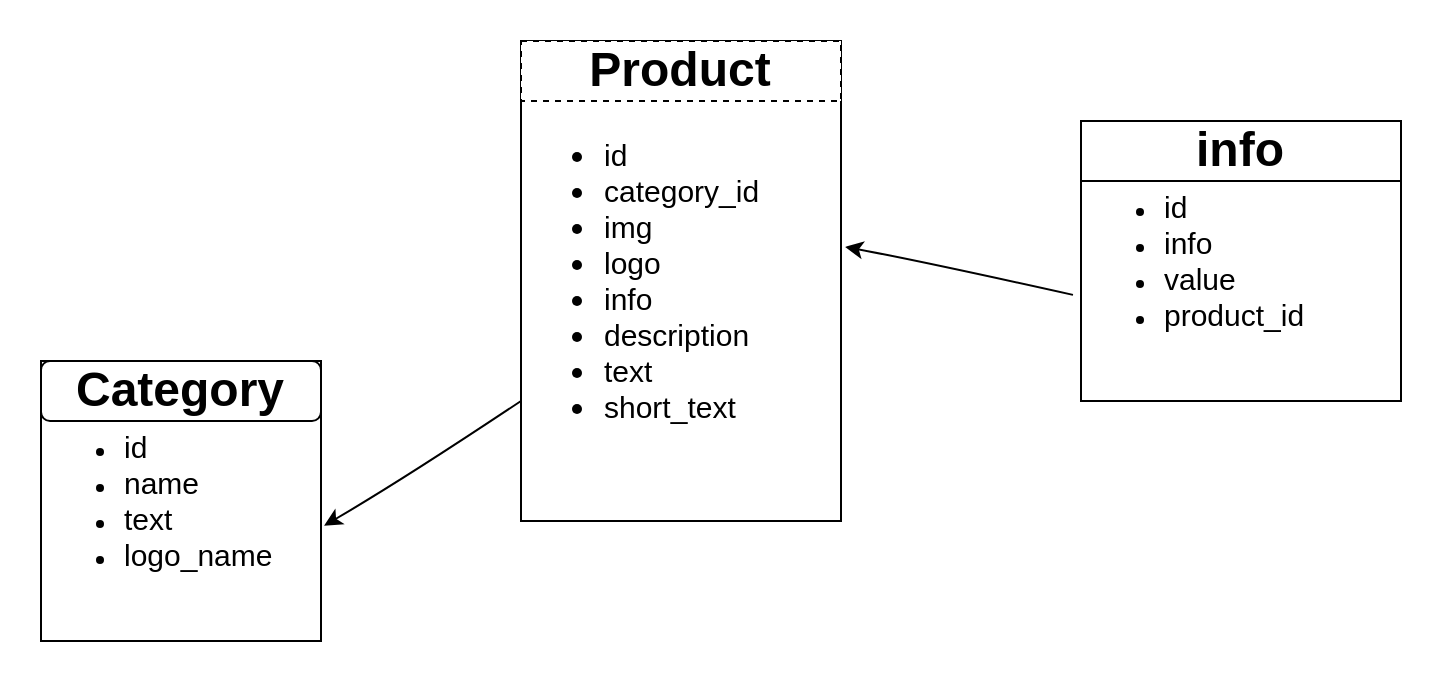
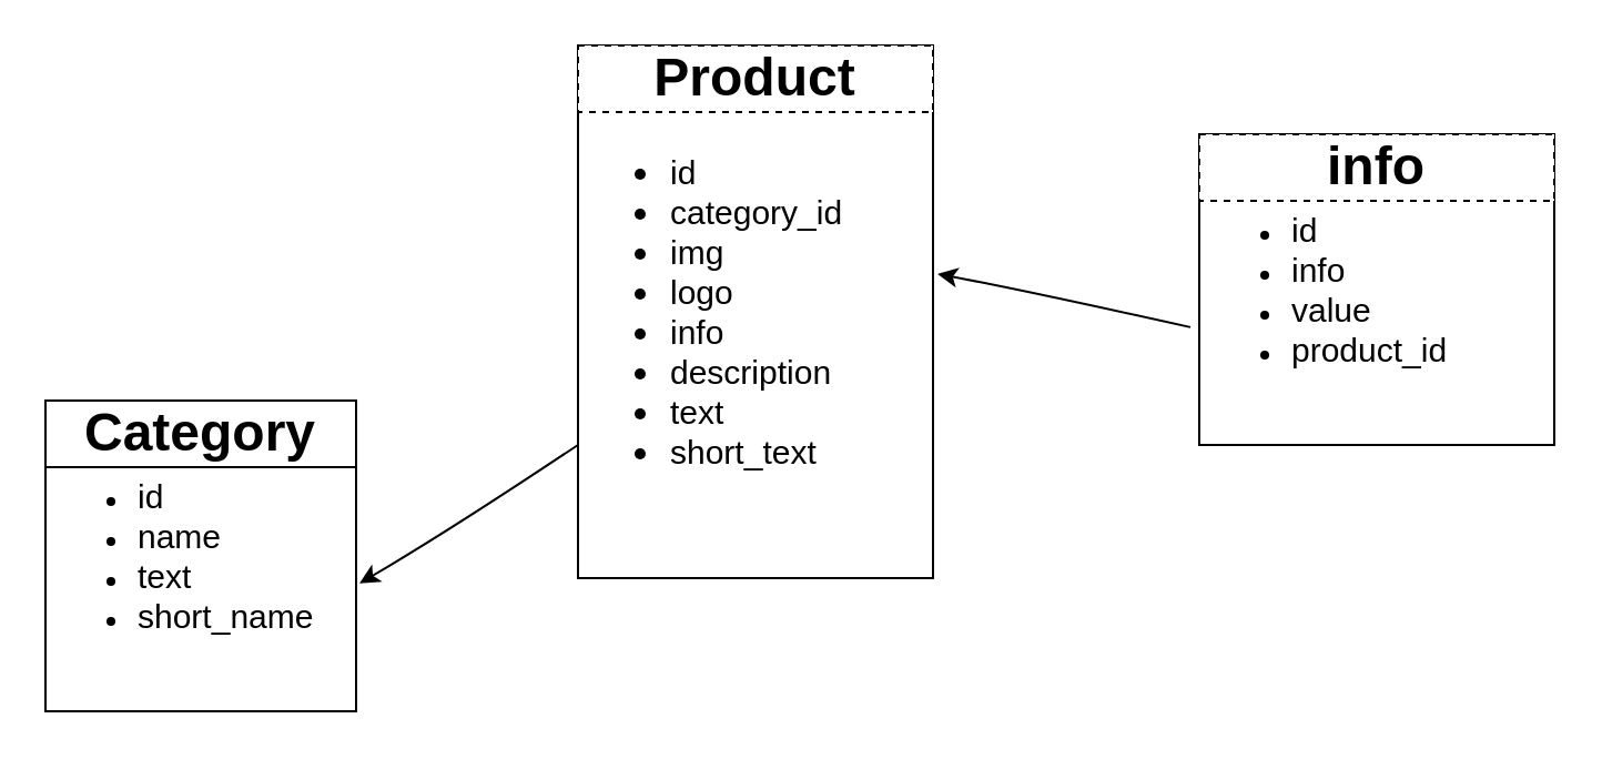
- <mxCell id="8" value="&lt;h1&gt;info&lt;/h1&gt;" style="rounded=0;whiteSpace=wrap;html=1;" vertex="1" parent="1"><mxGeometry x="540" y="60" width="160" height="30" as="geometry" /></mxCell>
+ <mxCell id="8" value="&lt;h1&gt;info&lt;/h1&gt;" style="rounded=0;whiteSpace=wrap;html=1;dashed=1;" vertex="1" parent="1"><mxGeometry x="540" y="60" width="160" height="30" as="geometry" /></mxCell>
- <mxCell id="5" value="&lt;h1&gt;Category&lt;/h1&gt;" style="whiteSpace=wrap;html=1;rounded=1;" parent="1" vertex="1"><mxGeometry x="20" y="180" width="140" height="30" as="geometry" /></mxCell>
+ <mxCell id="5" value="&lt;h1&gt;Category&lt;/h1&gt;" style="rounded=0;whiteSpace=wrap;html=1;" parent="1" vertex="1"><mxGeometry x="20" y="180" width="140" height="30" as="geometry" /></mxCell>
- <mxCell id="4" value="&lt;div&gt;&lt;ul&gt;&lt;li&gt;&lt;span style=&quot;font-size: 15px;&quot;&gt;id&lt;/span&gt;&lt;/li&gt;&lt;li&gt;&lt;span style=&quot;font-size: 15px;&quot;&gt;name&lt;/span&gt;&lt;/li&gt;&lt;li&gt;&lt;span style=&quot;font-size: 15px;&quot;&gt;text&lt;/span&gt;&lt;/li&gt;&lt;li&gt;&lt;span style=&quot;font-size: 15px;&quot;&gt;logo_name&lt;/span&gt;&lt;/li&gt;&lt;/ul&gt;&lt;/div&gt;" style="rounded=0;whiteSpace=wrap;html=1;align=left;" parent="1" vertex="1"><mxGeometry x="20" y="180" width="140" height="140" as="geometry" /></mxCell>
+ <mxCell id="4" value="&lt;div&gt;&lt;ul&gt;&lt;li&gt;&lt;span style=&quot;font-size: 15px;&quot;&gt;id&lt;/span&gt;&lt;/li&gt;&lt;li&gt;&lt;span style=&quot;font-size: 15px;&quot;&gt;name&lt;/span&gt;&lt;/li&gt;&lt;li&gt;&lt;span style=&quot;font-size: 15px;&quot;&gt;text&lt;/span&gt;&lt;/li&gt;&lt;li&gt;&lt;span style=&quot;font-size: 15px;&quot;&gt;short_name&lt;/span&gt;&lt;/li&gt;&lt;/ul&gt;&lt;/div&gt;" style="rounded=0;whiteSpace=wrap;html=1;align=left;" parent="1" vertex="1"><mxGeometry x="20" y="180" width="140" height="140" as="geometry" /></mxCell>
